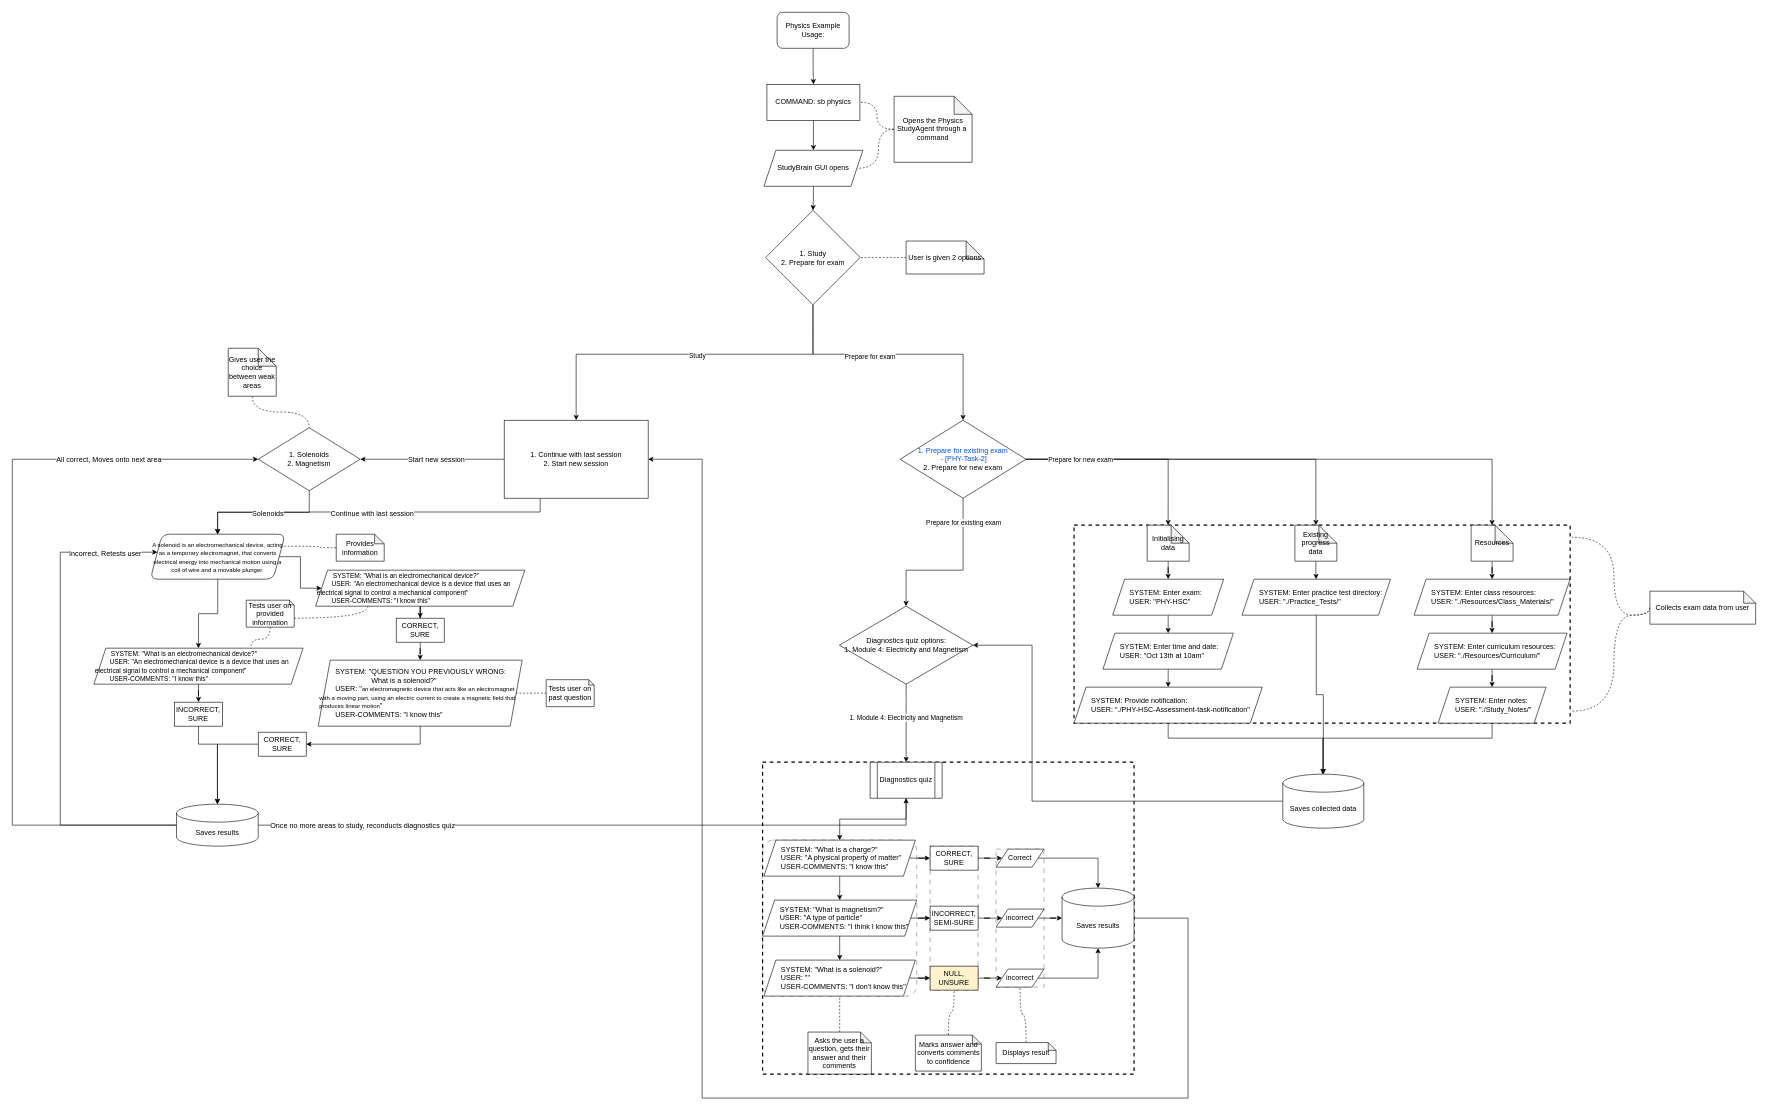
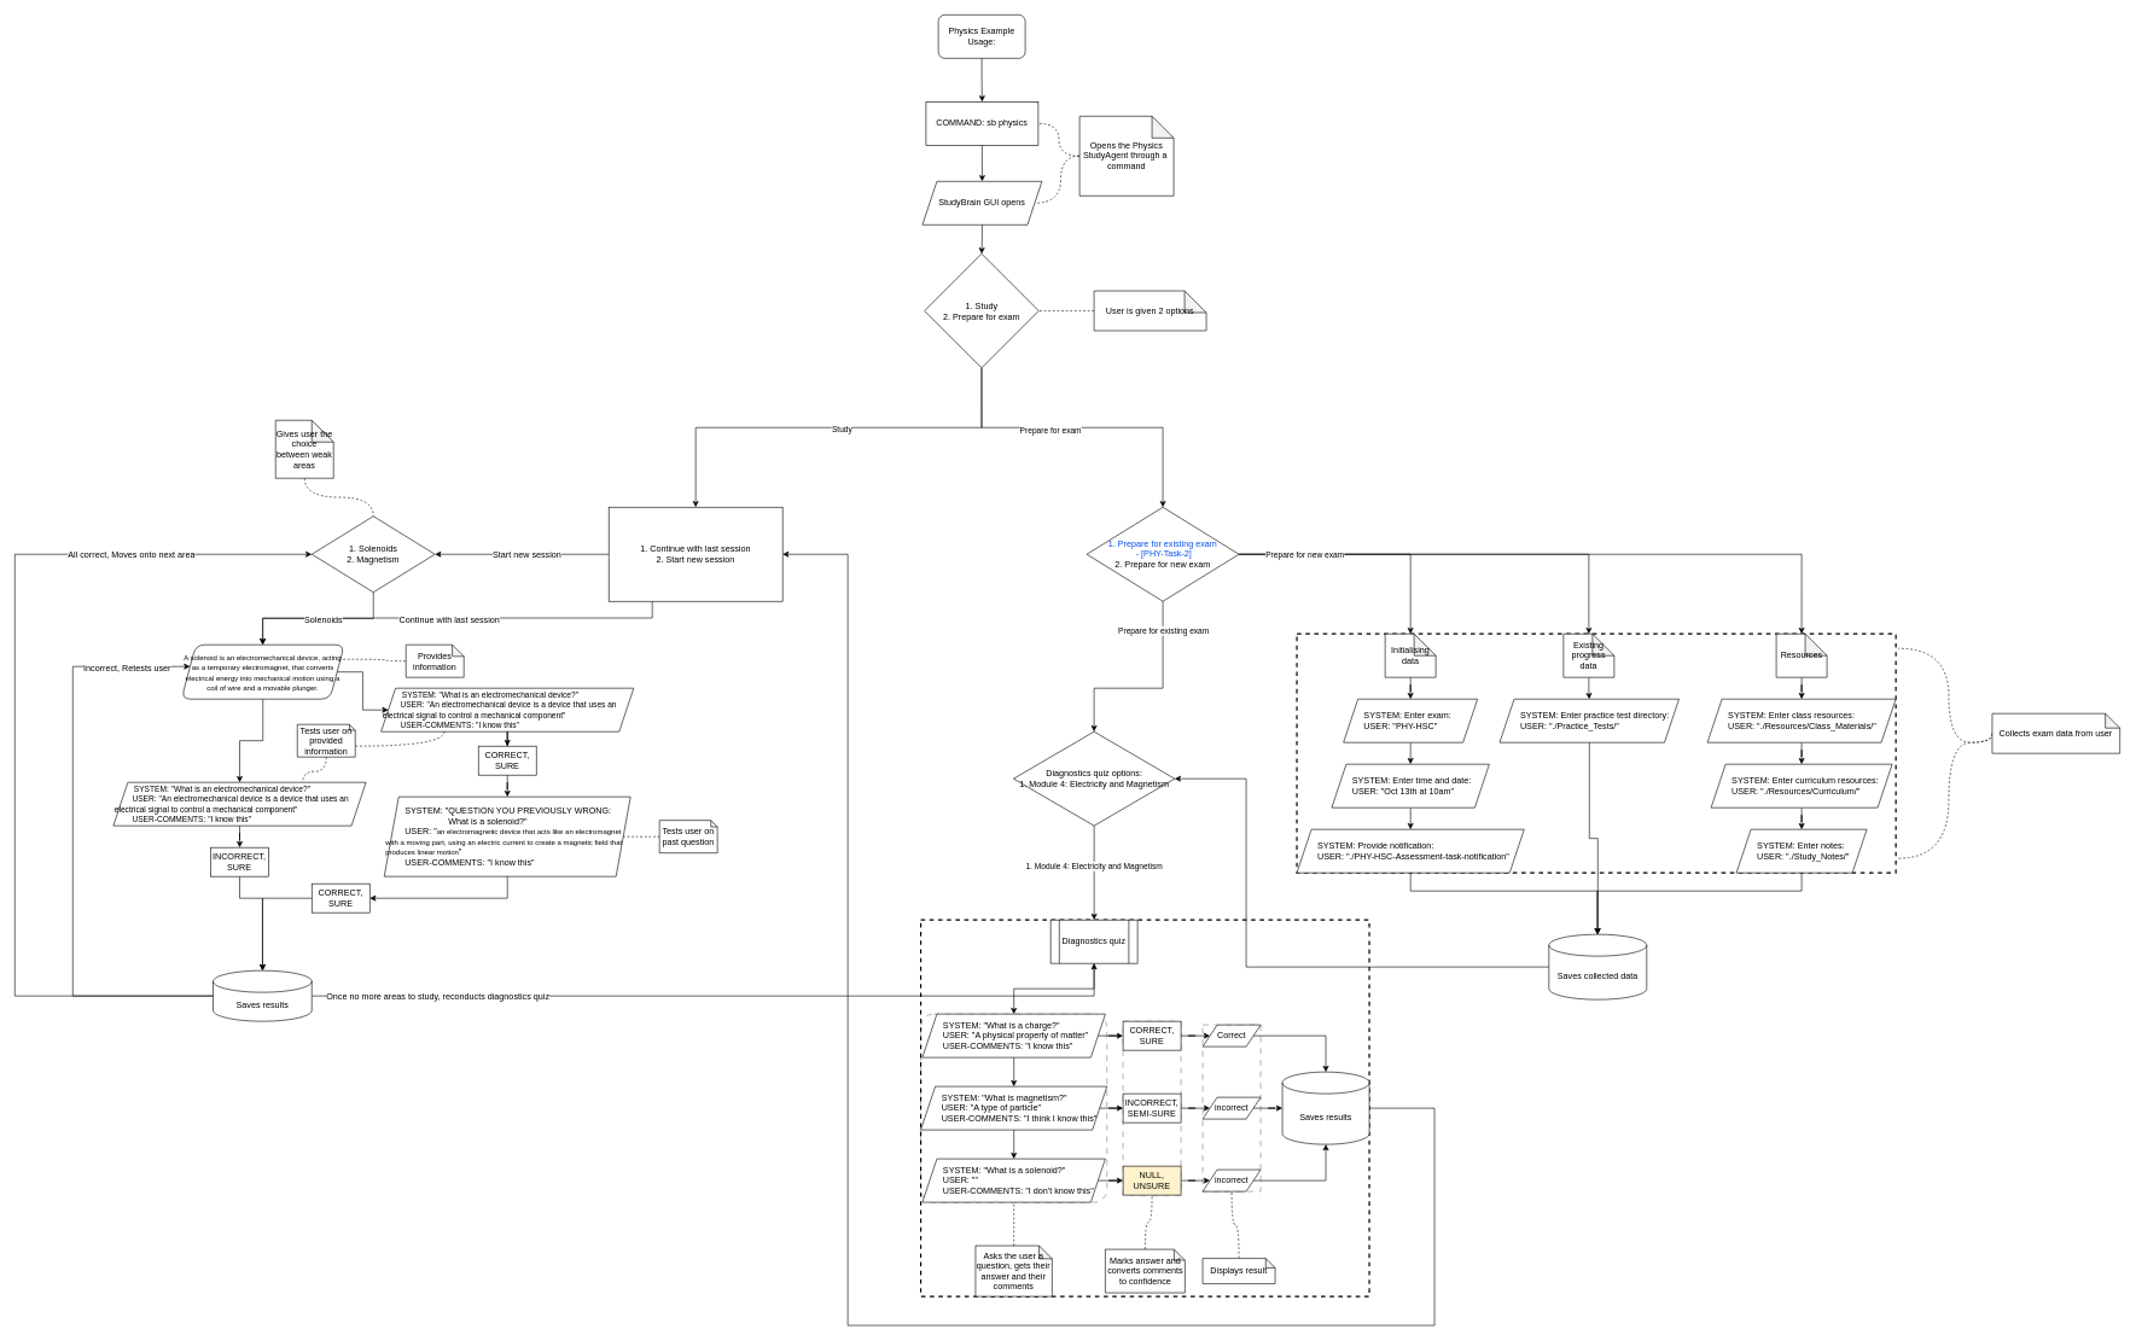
- <mxCell id="11" value="&lt;span style=&quot;text-wrap-mode: nowrap;&quot;&gt;User is given 2 options&lt;/span&gt;" style="shape=note;whiteSpace=wrap;html=1;backgroundOutline=1;darkOpacity=0.05;" vertex="1" parent="1"><mxGeometry x="1510" y="401.25" width="130" height="55" as="geometry" /></mxCell>
+ <mxCell id="11" value="&lt;span style=&quot;text-wrap-mode: nowrap;&quot;&gt;User is given 2 options&lt;/span&gt;" style="shape=note;whiteSpace=wrap;html=1;backgroundOutline=1;darkOpacity=0.05;" vertex="1" parent="1"><mxGeometry x="1510" y="401.25" width="155" height="55" as="geometry" /></mxCell>
